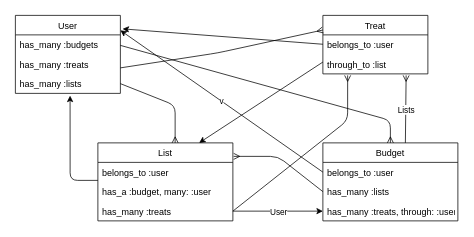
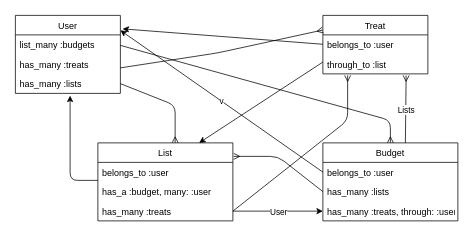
- <mxCell id="3" value="has_many :budgets" style="text;strokeColor=none;fillColor=none;align=left;verticalAlign=top;spacingLeft=4;spacingRight=4;overflow=hidden;rotatable=0;points=[[0,0.5],[1,0.5]];portConstraint=eastwest;" vertex="1" parent="2"><mxGeometry y="26" width="140" height="26" as="geometry" /></mxCell>
+ <mxCell id="3" value="list_many :budgets" style="text;strokeColor=none;fillColor=none;align=left;verticalAlign=top;spacingLeft=4;spacingRight=4;overflow=hidden;rotatable=0;points=[[0,0.5],[1,0.5]];portConstraint=eastwest;" vertex="1" parent="2"><mxGeometry y="26" width="140" height="26" as="geometry" /></mxCell>
